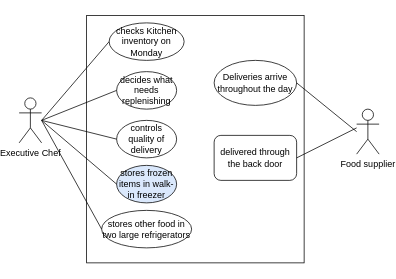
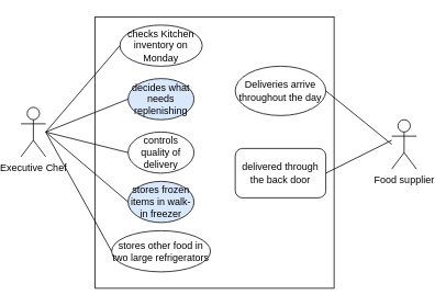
- <mxCell id="6" value="decides what needs replenishing" style="ellipse;whiteSpace=wrap;html=1;" vertex="1" parent="1"><mxGeometry x="150" y="95" width="80" height="50" as="geometry" /></mxCell>
+ <mxCell id="6" value="decides what needs replenishing" style="ellipse;whiteSpace=wrap;html=1;fillColor=#dae8fc;" vertex="1" parent="1"><mxGeometry x="150" y="95" width="80" height="50" as="geometry" /></mxCell>
